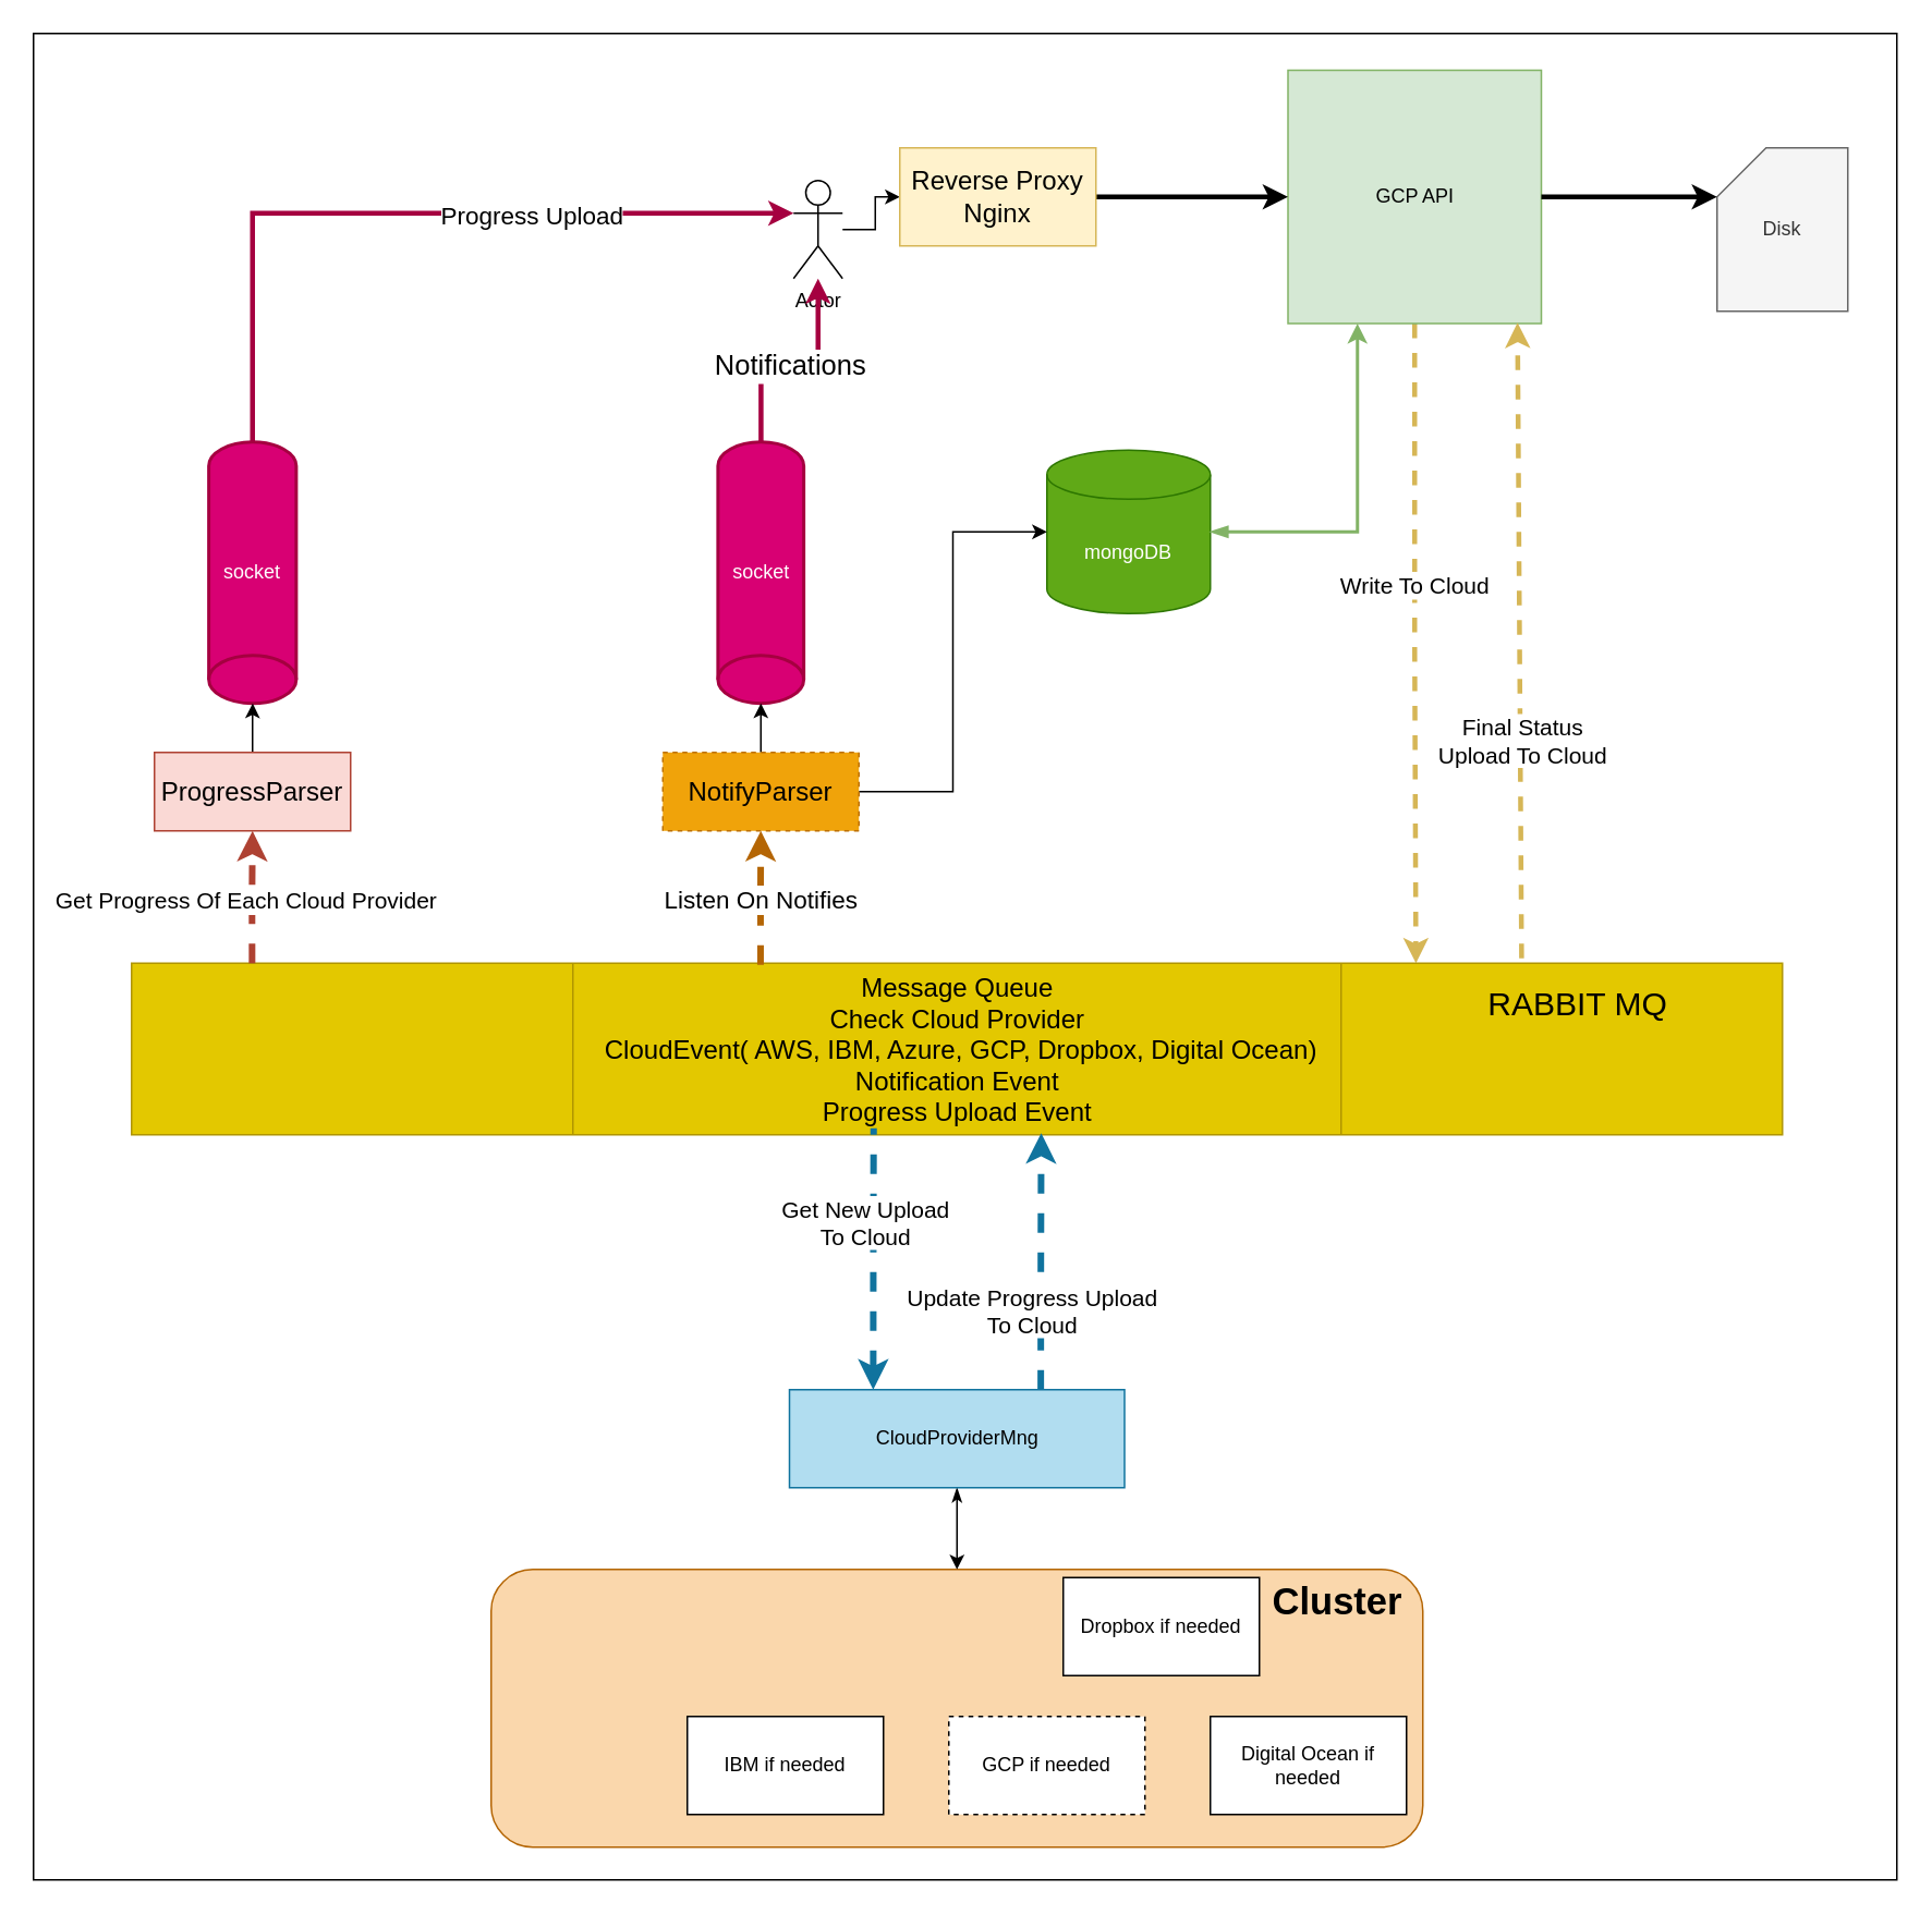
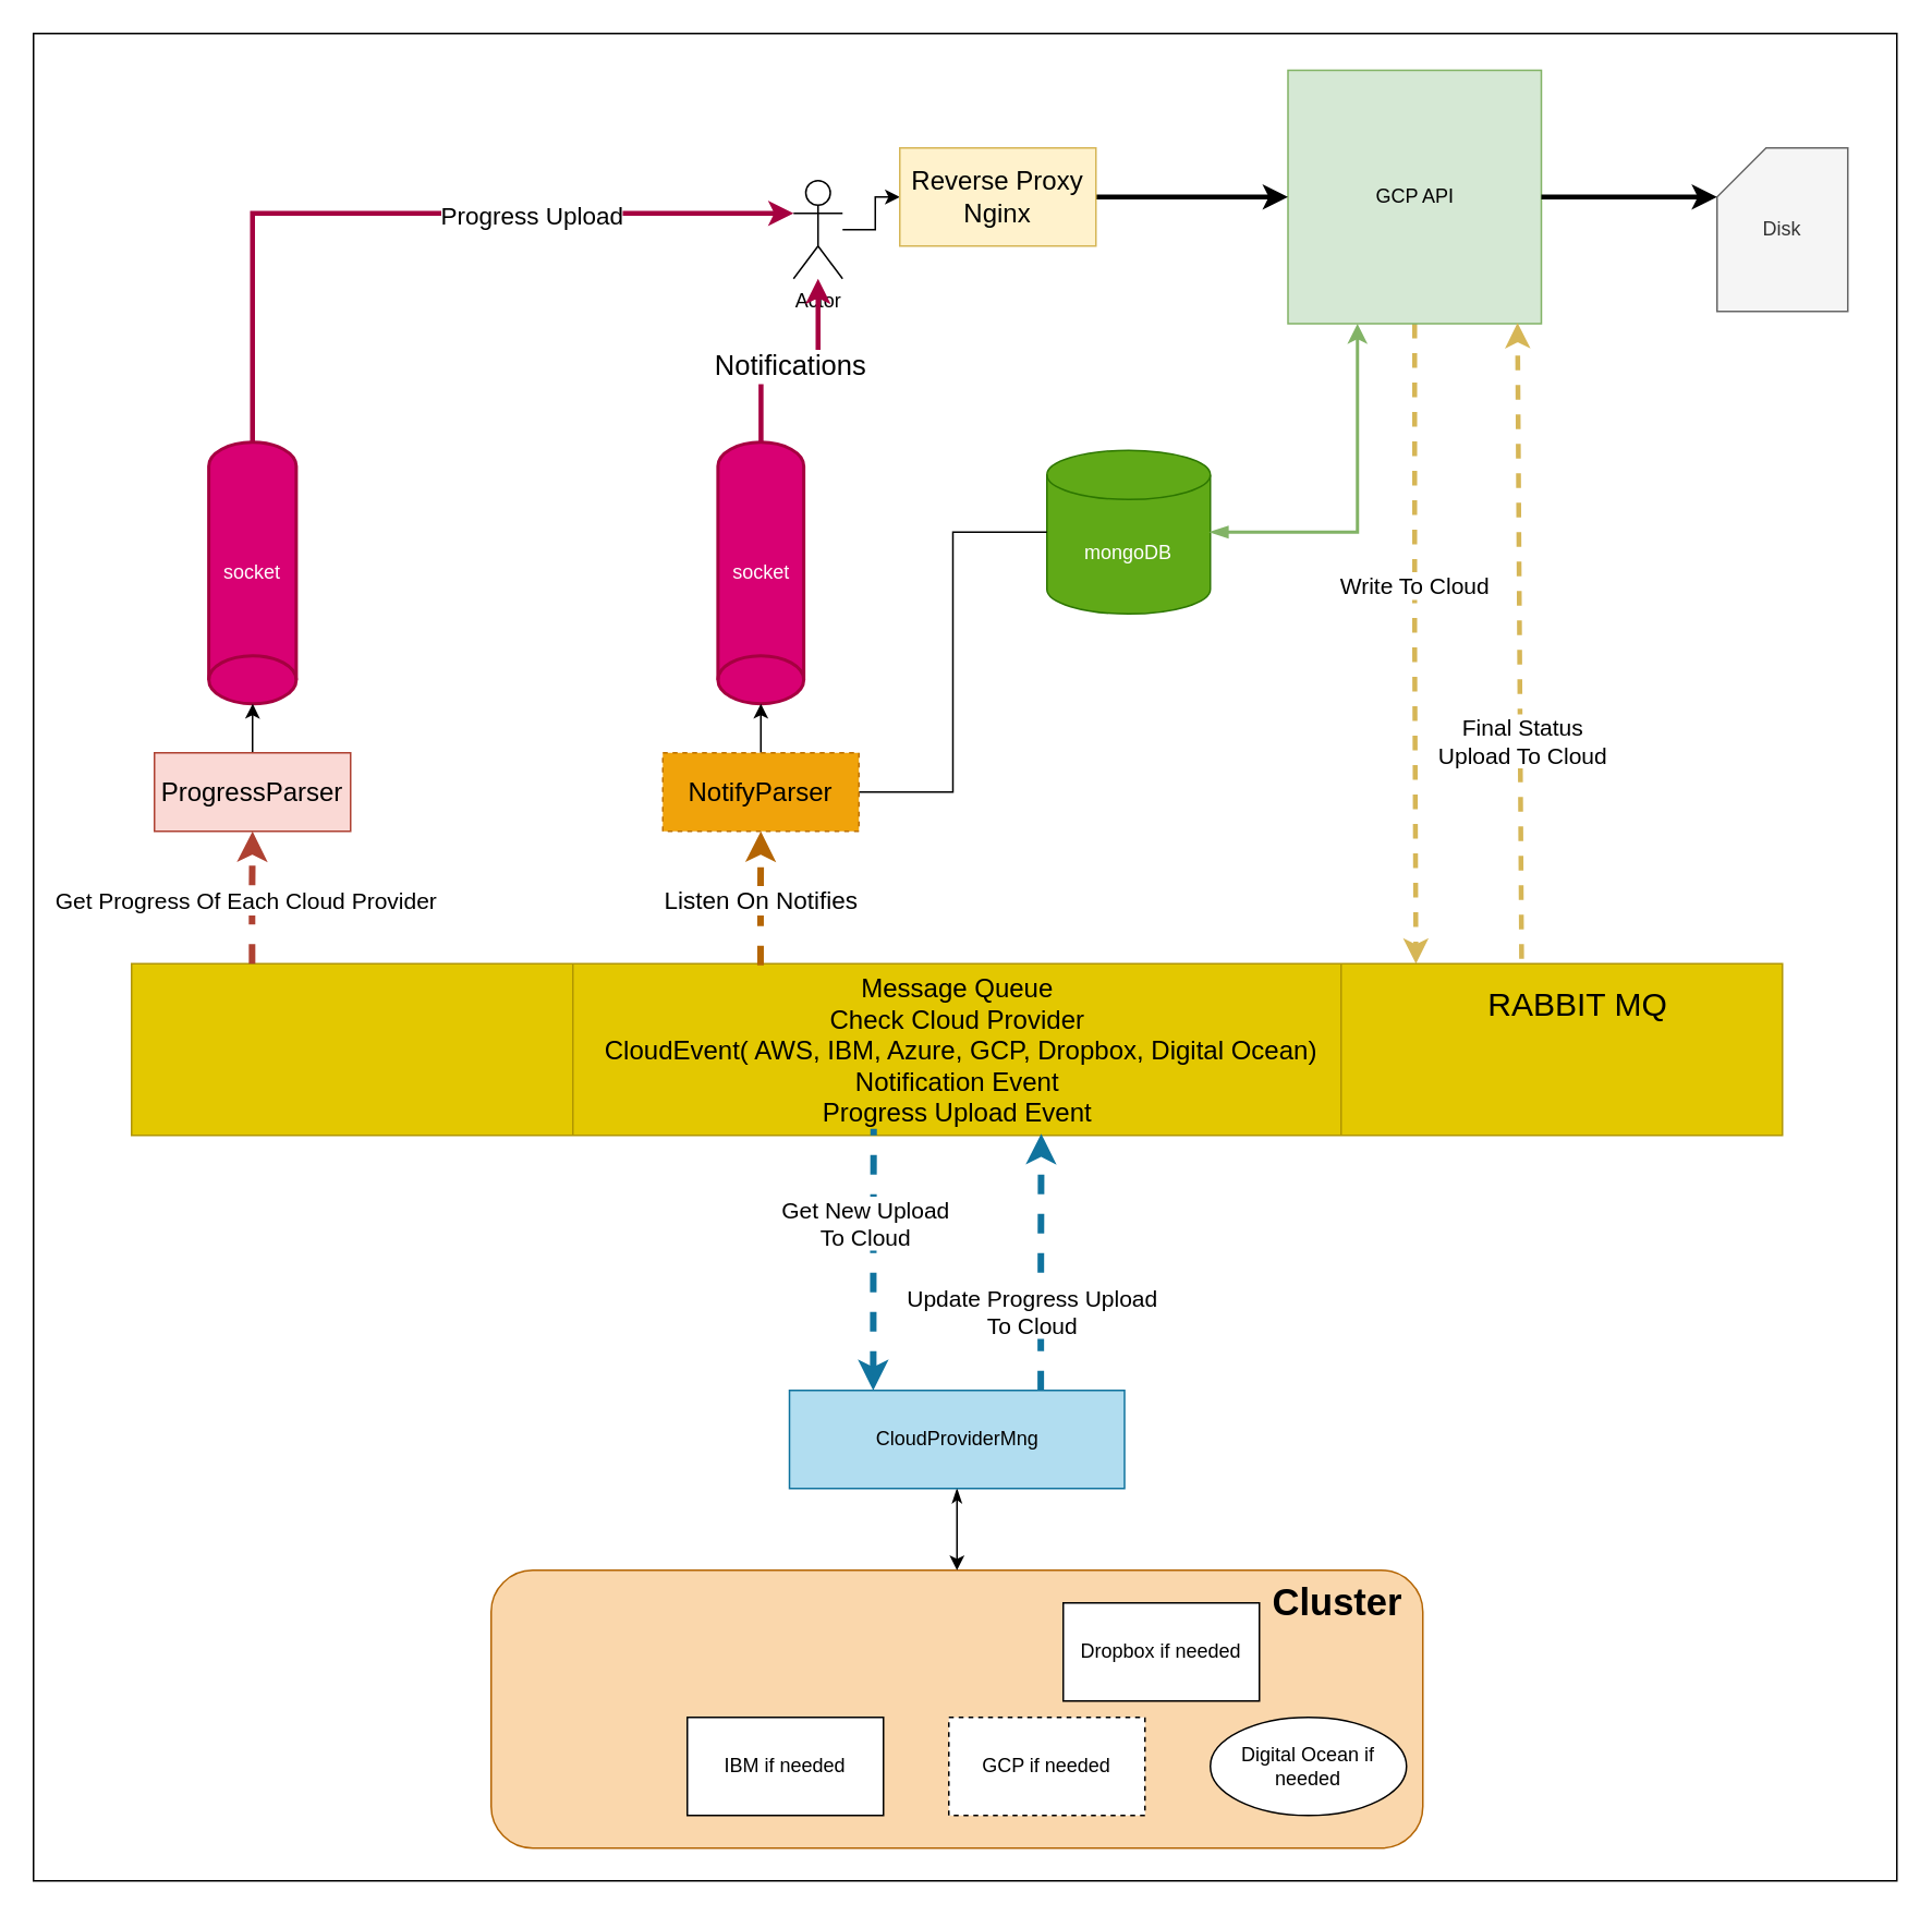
- <mxCell id="30" style="edgeStyle=orthogonalEdgeStyle;rounded=0;orthogonalLoop=1;jettySize=auto;html=1;entryX=0;entryY=0.5;entryDx=0;entryDy=0;entryPerimeter=0;" edge="1" parent="1" source="31" target="6"><mxGeometry relative="1" as="geometry" /></mxCell>
+ <mxCell id="30" style="edgeStyle=orthogonalEdgeStyle;rounded=0;orthogonalLoop=1;jettySize=auto;html=1;entryX=0;entryY=0.5;entryDx=0;entryDy=0;entryPerimeter=0;endArrow=none;" edge="1" parent="1" source="31" target="6"><mxGeometry relative="1" as="geometry" /></mxCell>
- <mxCell id="22" value="Dropbox if needed" style="rounded=0;whiteSpace=wrap;html=1;" vertex="1" parent="1"><mxGeometry x="650" y="965" width="120" height="60" as="geometry" /></mxCell>
+ <mxCell id="22" value="Dropbox if needed" style="rounded=0;whiteSpace=wrap;html=1;" vertex="1" parent="1"><mxGeometry x="650" y="980" width="120" height="60" as="geometry" /></mxCell>
- <mxCell id="23" value="Digital Ocean if needed" style="rounded=0;whiteSpace=wrap;html=1;" vertex="1" parent="1"><mxGeometry x="740" y="1050" width="120" height="60" as="geometry" /></mxCell>
+ <mxCell id="23" value="Digital Ocean if needed" style="ellipse;whiteSpace=wrap;html=1;" vertex="1" parent="1"><mxGeometry x="740" y="1050" width="120" height="60" as="geometry" /></mxCell>
